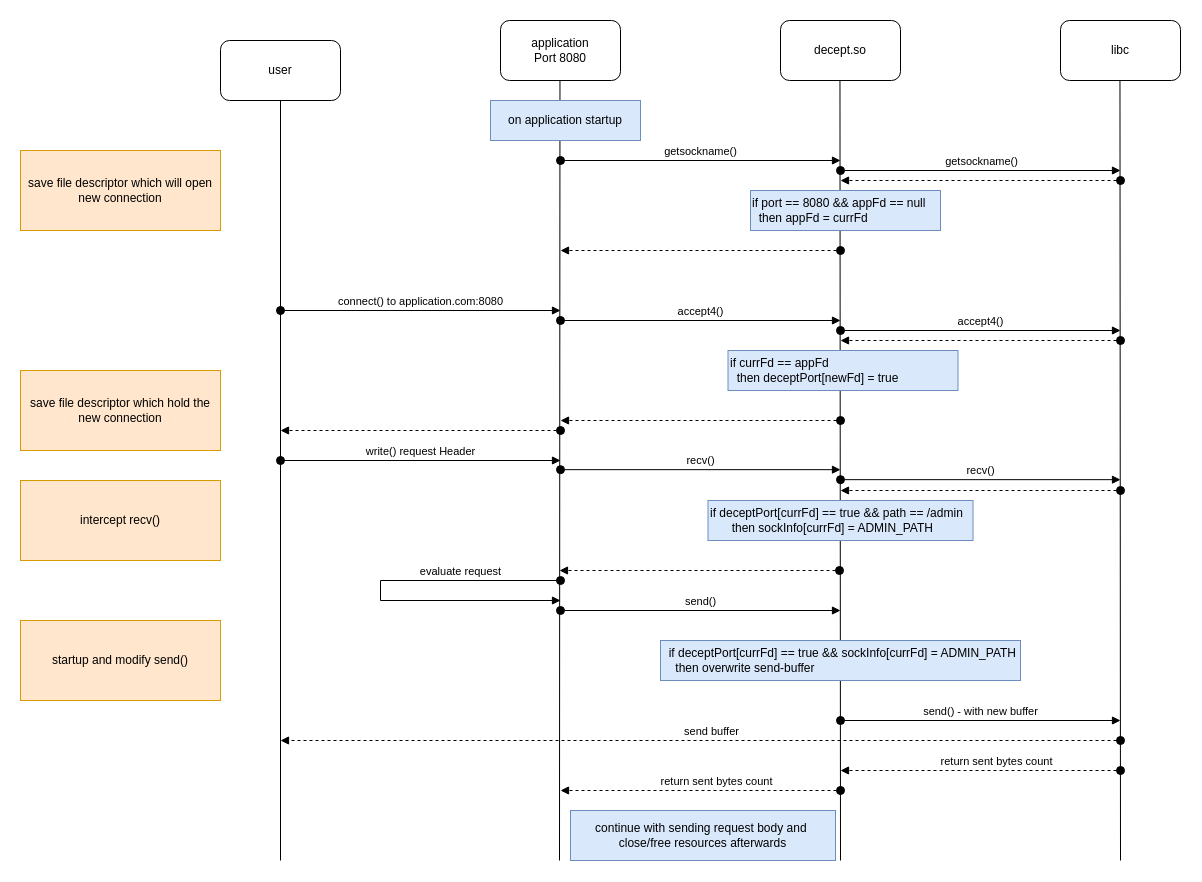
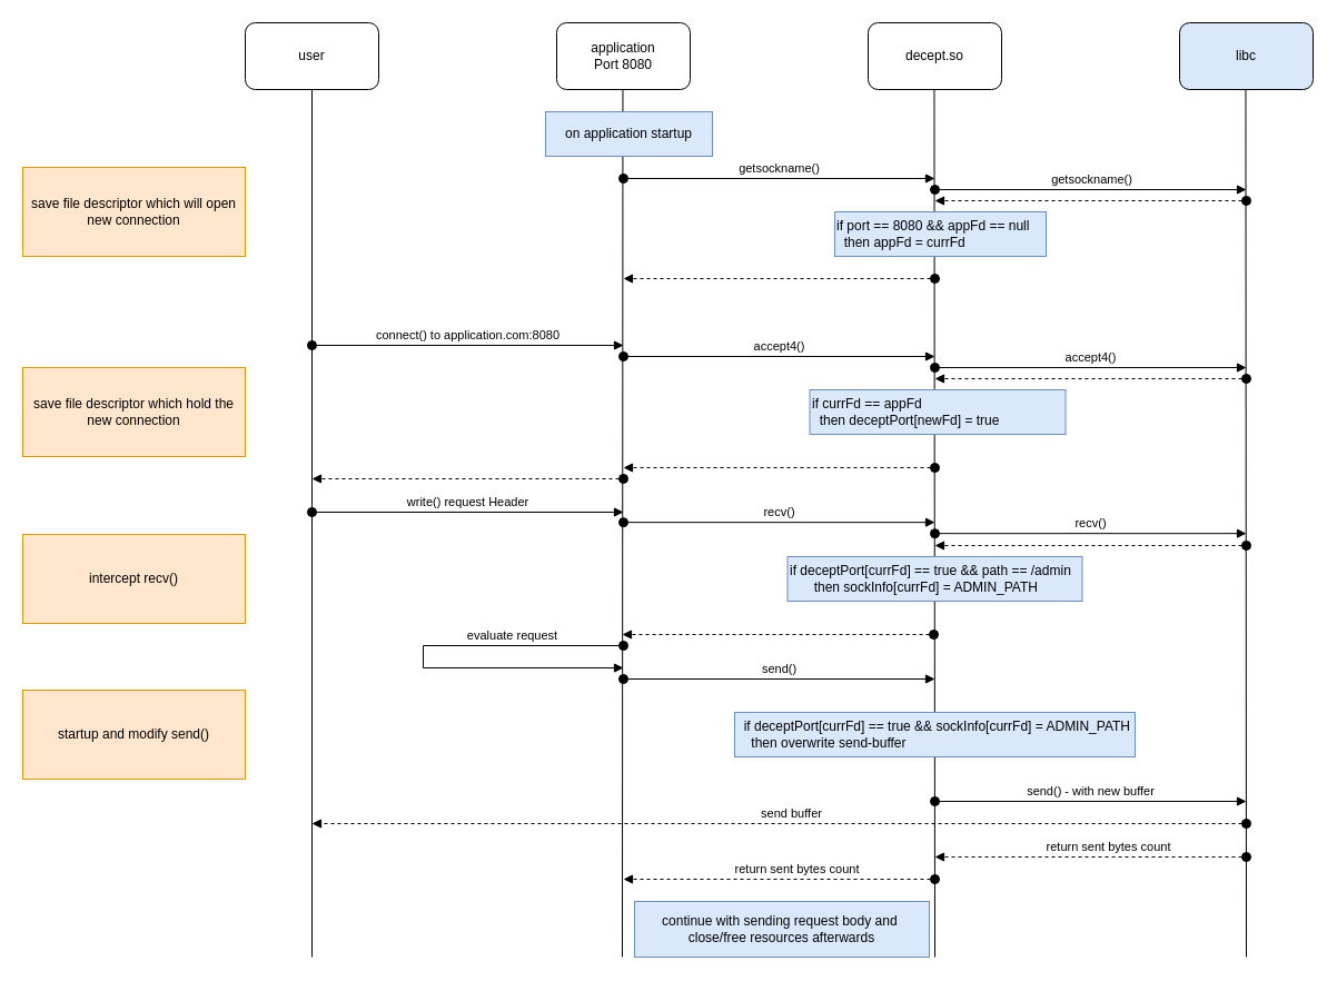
- <mxCell id="4" value="libc" style="rounded=1;whiteSpace=wrap;html=1;" parent="1" vertex="1"><mxGeometry x="1060" y="20" width="120" height="60" as="geometry" /></mxCell>
+ <mxCell id="4" value="libc" style="rounded=1;whiteSpace=wrap;html=1;fillColor=#dae8fc;" parent="1" vertex="1"><mxGeometry x="1060" y="20" width="120" height="60" as="geometry" /></mxCell>
- <mxCell id="2" value="user" style="rounded=1;whiteSpace=wrap;html=1;" parent="1" vertex="1"><mxGeometry x="220" y="40" width="120" height="60" as="geometry" /></mxCell>
+ <mxCell id="2" value="user" style="rounded=1;whiteSpace=wrap;html=1;" parent="1" vertex="1"><mxGeometry x="220" y="20" width="120" height="60" as="geometry" /></mxCell>
- <mxCell id="39" value="save file descriptor which hold the new connection" style="rounded=0;whiteSpace=wrap;html=1;fillColor=#ffe6cc;strokeColor=#d79b00;" parent="1" vertex="1"><mxGeometry x="20" y="370" width="200" height="80" as="geometry" /></mxCell>
+ <mxCell id="39" value="save file descriptor which hold the new connection" style="rounded=0;whiteSpace=wrap;html=1;fillColor=#ffe6cc;strokeColor=#d79b00;" parent="1" vertex="1"><mxGeometry x="20" y="330" width="200" height="80" as="geometry" /></mxCell>
